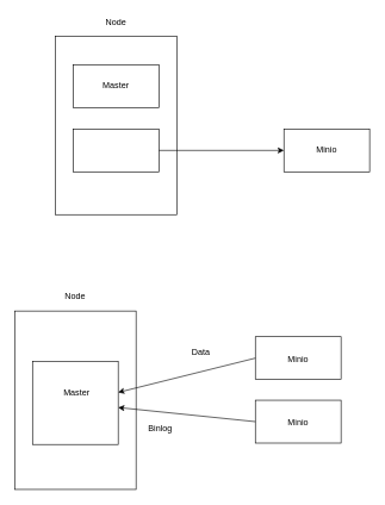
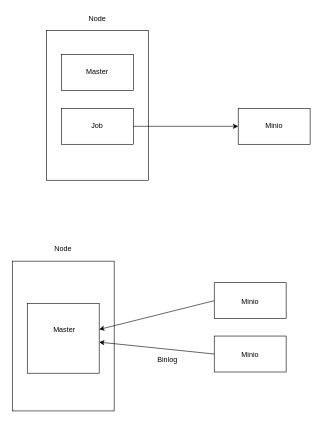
+ <mxCell id="10" value="Job" style="text;html=1;strokeColor=none;fillColor=none;align=center;verticalAlign=middle;whiteSpace=wrap;rounded=0;" vertex="1" parent="1"><mxGeometry x="142" y="200" width="40" height="20" as="geometry" /></mxCell>
- <mxCell id="21" value="Data" style="text;html=1;strokeColor=none;fillColor=none;align=center;verticalAlign=middle;whiteSpace=wrap;rounded=0;" vertex="1" parent="1"><mxGeometry x="261" y="483" width="40" height="20" as="geometry" /></mxCell>
- <mxCell id="22" value="Binlog" style="text;html=1;strokeColor=none;fillColor=none;align=center;verticalAlign=middle;whiteSpace=wrap;rounded=0;" vertex="1" parent="1"><mxGeometry x="204" y="589" width="40" height="20" as="geometry" /></mxCell>
+ <mxCell id="22" value="Binlog" style="text;html=1;strokeColor=none;fillColor=none;align=center;verticalAlign=middle;whiteSpace=wrap;rounded=0;" vertex="1" parent="1"><mxGeometry x="259" y="589" width="40" height="20" as="geometry" /></mxCell>
